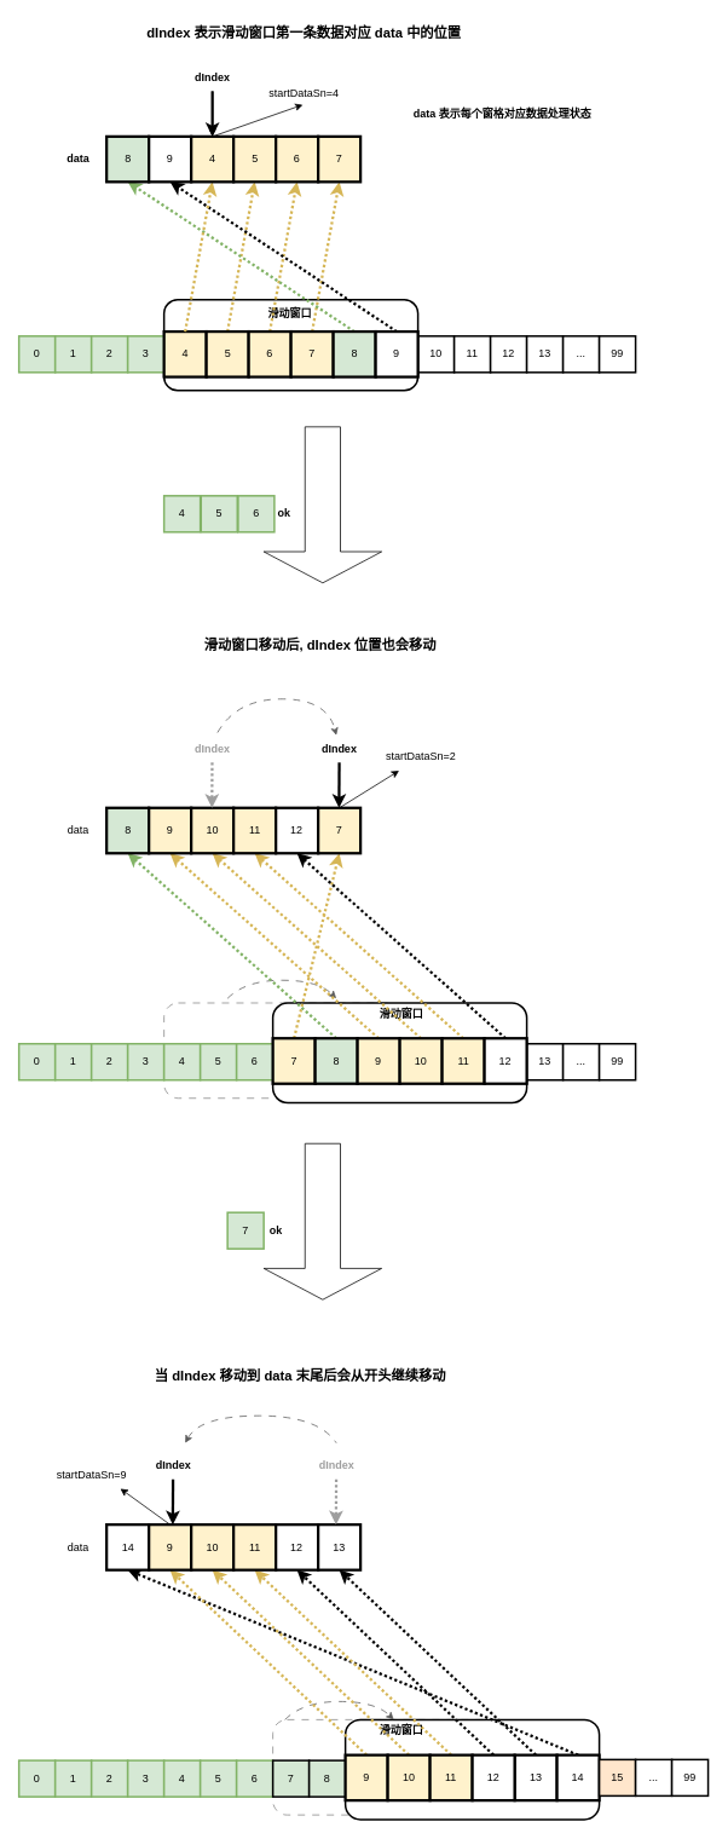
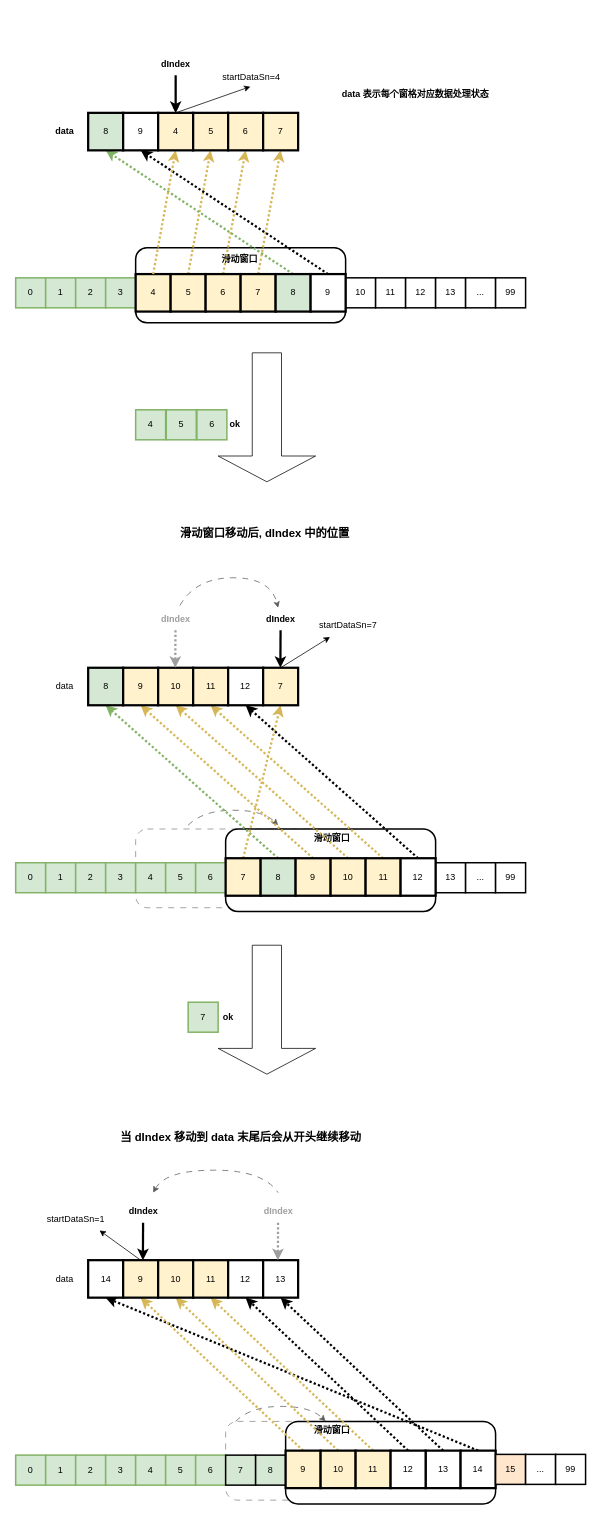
- <mxCell id="131" value="dIndex 表示滑动窗口第一条数据对应 data 中的位置" style="text;html=1;align=center;verticalAlign=middle;resizable=0;points=[];autosize=1;strokeColor=none;fillColor=none;fontStyle=1;fontSize=15;" vertex="1" parent="1"><mxGeometry x="149" y="20" width="370" height="30" as="geometry" /></mxCell>
- <mxCell id="78" value="滑动窗口移动后, dIndex 位置也会移动" style="text;html=1;align=center;verticalAlign=middle;resizable=0;points=[];autosize=1;strokeColor=none;fillColor=none;fontStyle=1;fontSize=15;" parent="1" vertex="1"><mxGeometry x="211.67" y="695" width="280" height="30" as="geometry" /></mxCell>
+ <mxCell id="78" value="滑动窗口移动后, dIndex 中的位置" style="text;html=1;align=center;verticalAlign=middle;resizable=0;points=[];autosize=1;strokeColor=none;fillColor=none;fontStyle=1;fontSize=15;" parent="1" vertex="1"><mxGeometry x="211.67" y="695" width="280" height="30" as="geometry" /></mxCell>
- <mxCell id="128" value="startDataSn=2" style="text;html=1;align=center;verticalAlign=middle;resizable=0;points=[];autosize=1;strokeColor=none;fillColor=none;" parent="1" vertex="1"><mxGeometry x="413.33" y="819" width="100" height="30" as="geometry" /></mxCell>
+ <mxCell id="128" value="startDataSn=7" style="text;html=1;align=center;verticalAlign=middle;resizable=0;points=[];autosize=1;strokeColor=none;fillColor=none;" parent="1" vertex="1"><mxGeometry x="413.33" y="819" width="100" height="30" as="geometry" /></mxCell>
- <mxCell id="116" value="当 dIndex 移动到 data 末尾后会从开头继续移动" style="text;html=1;align=center;verticalAlign=middle;resizable=0;points=[];autosize=1;strokeColor=none;fillColor=none;fontStyle=1;fontSize=15;" parent="1" vertex="1"><mxGeometry x="160" y="1500" width="340" height="30" as="geometry" /></mxCell>
+ <mxCell id="116" value="当 dIndex 移动到 data 末尾后会从开头继续移动" style="text;html=1;align=center;verticalAlign=middle;resizable=0;points=[];autosize=1;strokeColor=none;fillColor=none;fontStyle=1;fontSize=15;" parent="1" vertex="1"><mxGeometry x="150" y="1500" width="340" height="30" as="geometry" /></mxCell>
- <mxCell id="129" value="startDataSn=9" style="text;html=1;align=center;verticalAlign=middle;resizable=0;points=[];autosize=1;strokeColor=none;fillColor=none;" parent="1" vertex="1"><mxGeometry x="50" y="1610" width="100" height="30" as="geometry" /></mxCell>
+ <mxCell id="129" value="startDataSn=1" style="text;html=1;align=center;verticalAlign=middle;resizable=0;points=[];autosize=1;strokeColor=none;fillColor=none;" parent="1" vertex="1"><mxGeometry x="50" y="1610" width="100" height="30" as="geometry" /></mxCell>
